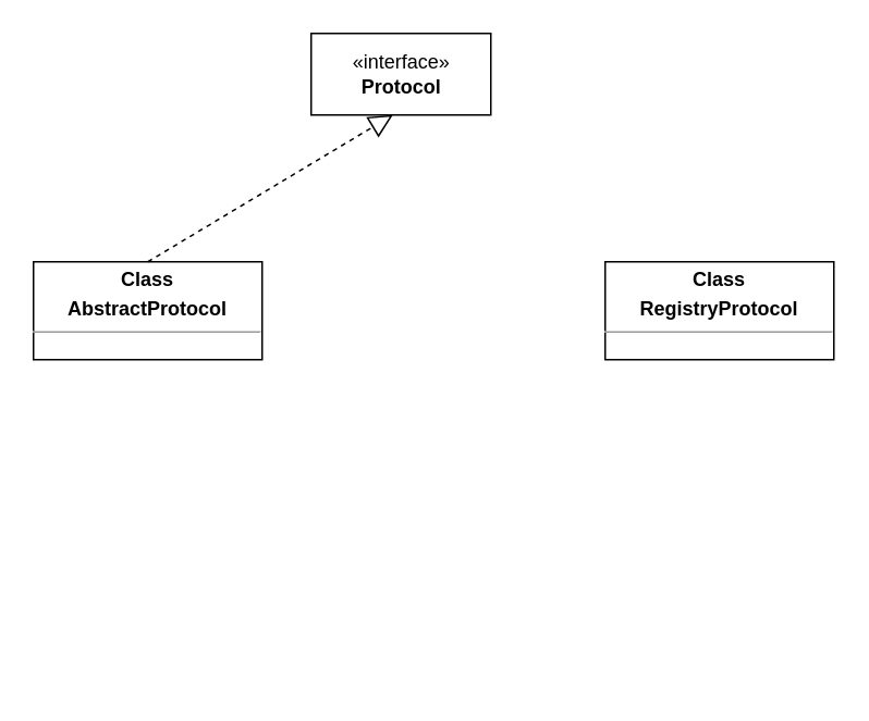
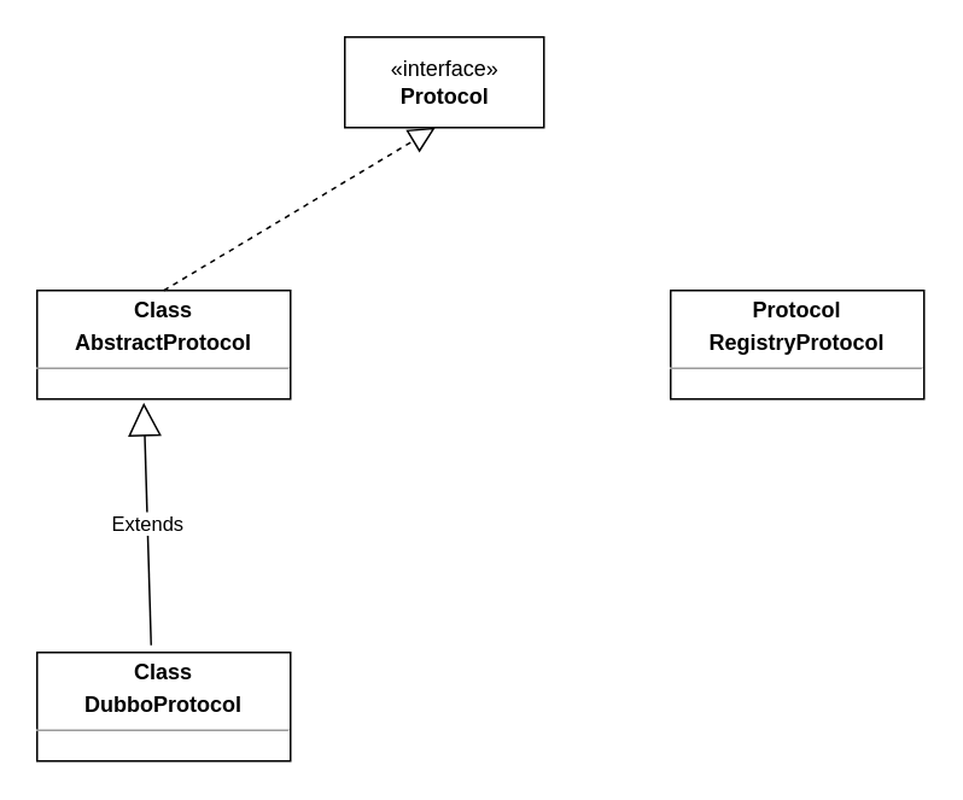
- <mxCell id="4" value="&lt;p style=&quot;margin: 0px ; margin-top: 4px ; text-align: center&quot;&gt;&lt;b&gt;Class&lt;/b&gt;&lt;/p&gt;&lt;p style=&quot;margin: 0px ; margin-top: 4px ; text-align: center&quot;&gt;&lt;b&gt;RegistryProtocol&lt;/b&gt;&lt;/p&gt;&lt;hr size=&quot;1&quot;&gt;&lt;div style=&quot;height: 2px&quot;&gt;&lt;/div&gt;" style="verticalAlign=top;align=left;overflow=fill;fontSize=12;fontFamily=Helvetica;html=1;" vertex="1" parent="1"><mxGeometry x="370" y="160" width="140" height="60" as="geometry" /></mxCell>
+ <mxCell id="4" value="&lt;p style=&quot;margin: 0px ; margin-top: 4px ; text-align: center&quot;&gt;&lt;b&gt;Protocol&lt;/b&gt;&lt;/p&gt;&lt;p style=&quot;margin: 0px ; margin-top: 4px ; text-align: center&quot;&gt;&lt;b&gt;RegistryProtocol&lt;/b&gt;&lt;/p&gt;&lt;hr size=&quot;1&quot;&gt;&lt;div style=&quot;height: 2px&quot;&gt;&lt;/div&gt;" style="verticalAlign=top;align=left;overflow=fill;fontSize=12;fontFamily=Helvetica;html=1;" vertex="1" parent="1"><mxGeometry x="370" y="160" width="140" height="60" as="geometry" /></mxCell>
+ <mxCell id="7" value="Extends" style="endArrow=block;endSize=16;endFill=0;html=1;entryX=0.421;entryY=1.033;entryDx=0;entryDy=0;entryPerimeter=0;exitX=0.45;exitY=-0.067;exitDx=0;exitDy=0;exitPerimeter=0;" edge="1" parent="1" source="6" target="3"><mxGeometry width="160" relative="1" as="geometry"><mxPoint x="70" y="350" as="sourcePoint" /><mxPoint x="230" y="350" as="targetPoint" /></mxGeometry></mxCell>
+ <mxCell id="6" value="&lt;p style=&quot;margin: 0px ; margin-top: 4px ; text-align: center&quot;&gt;&lt;b&gt;Class&lt;/b&gt;&lt;/p&gt;&lt;p style=&quot;margin: 0px ; margin-top: 4px ; text-align: center&quot;&gt;&lt;b&gt;DubboProtocol&lt;/b&gt;&lt;/p&gt;&lt;hr size=&quot;1&quot;&gt;&lt;div style=&quot;height: 2px&quot;&gt;&lt;/div&gt;" style="verticalAlign=top;align=left;overflow=fill;fontSize=12;fontFamily=Helvetica;html=1;" vertex="1" parent="1"><mxGeometry x="20" y="360" width="140" height="60" as="geometry" /></mxCell>
